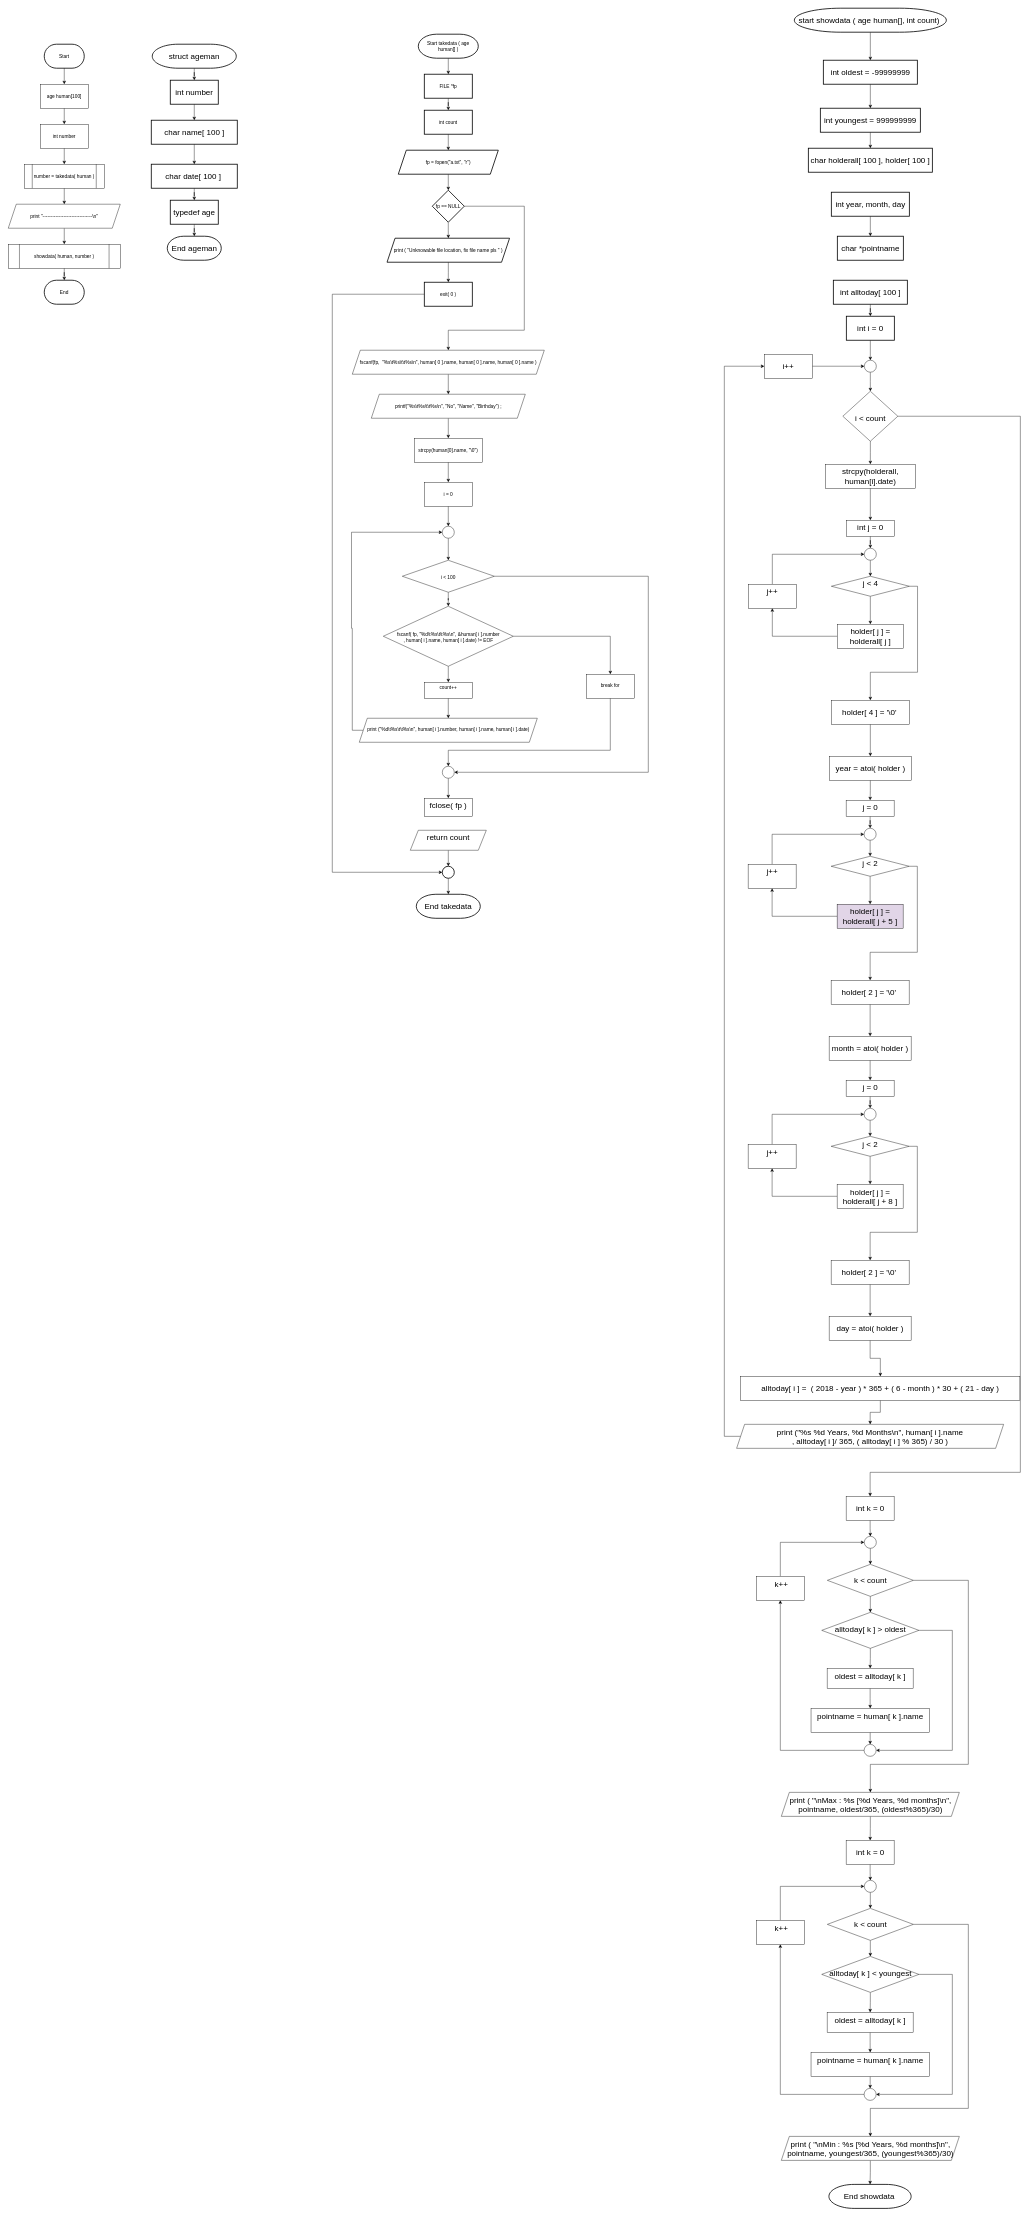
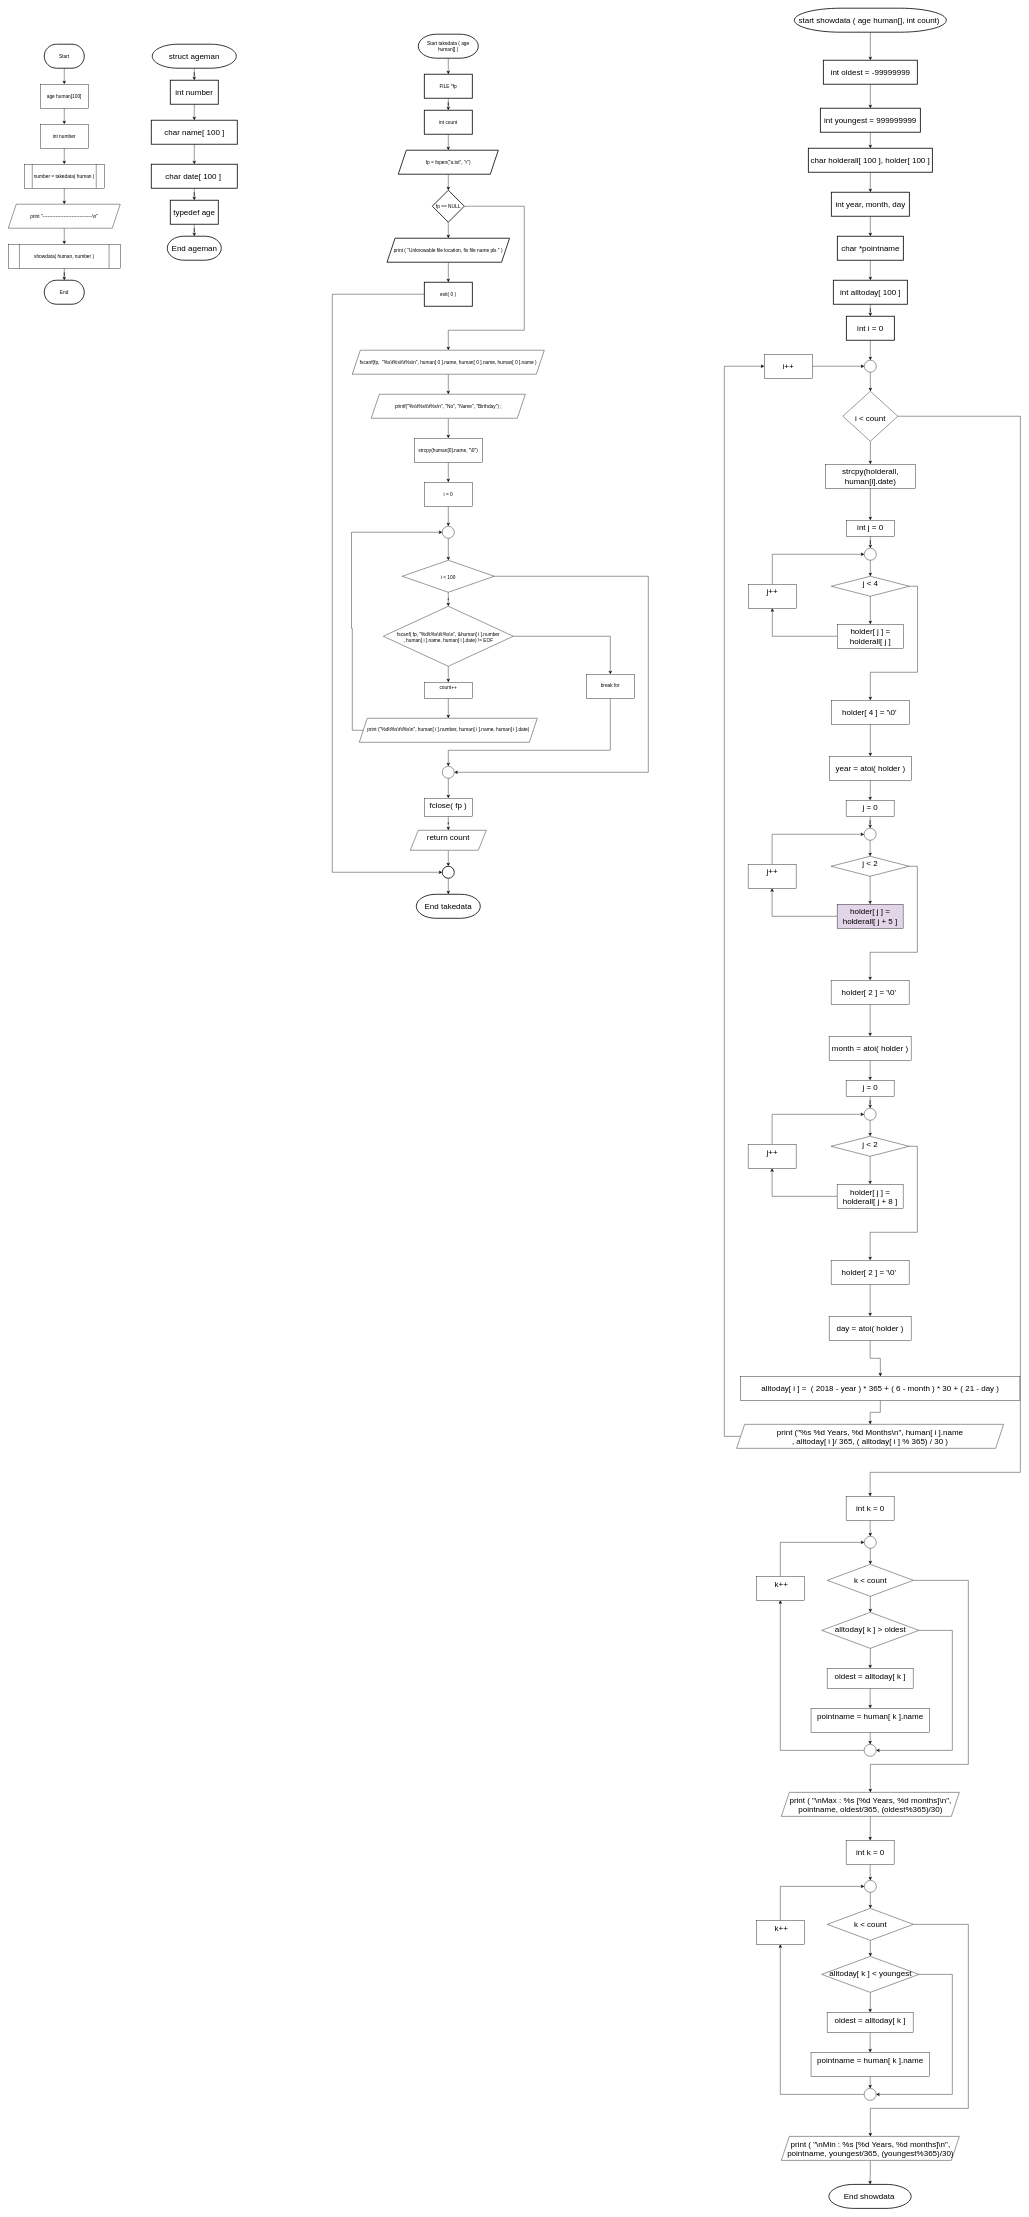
+ <mxCell id="68" value="" style="edgeStyle=orthogonalEdgeStyle;rounded=0;orthogonalLoop=1;jettySize=auto;html=1;fontSize=20;" edge="1" parent="1" source="69" target="71"><mxGeometry relative="1" as="geometry" /></mxCell>
+ <mxCell id="72" value="" style="edgeStyle=orthogonalEdgeStyle;rounded=0;orthogonalLoop=1;jettySize=auto;html=1;fontSize=20;" edge="1" parent="1" source="73" target="75"><mxGeometry relative="1" as="geometry" /></mxCell>
+ <mxCell id="55" value="" style="edgeStyle=orthogonalEdgeStyle;rounded=0;orthogonalLoop=1;jettySize=auto;html=1;fontSize=20;" edge="1" parent="1" source="56" target="58"><mxGeometry relative="1" as="geometry" /></mxCell>
